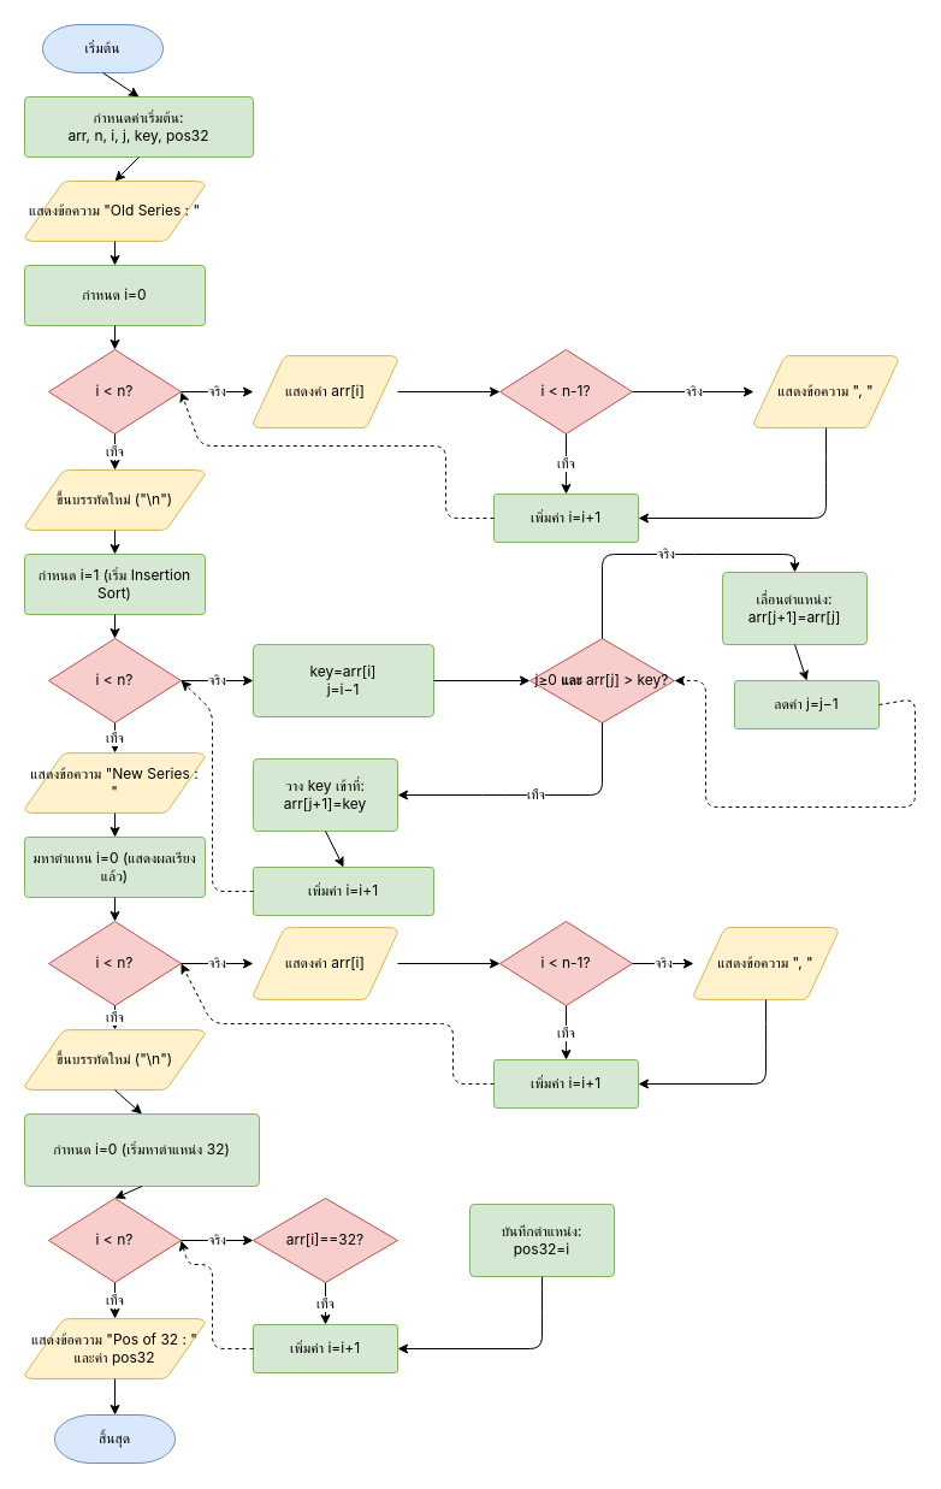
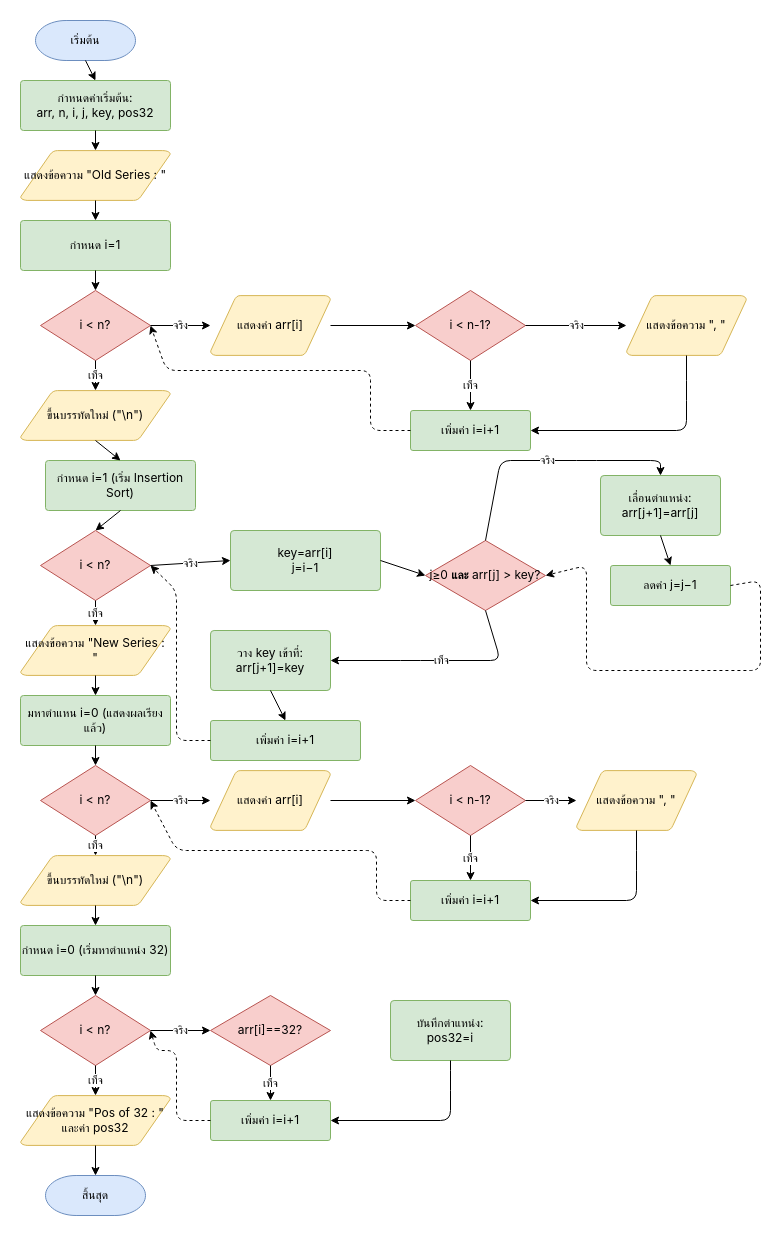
- <mxCell id="3" value="กำหนดค่าเริ่มต้น:&lt;br&gt;arr, n, i, j, key, pos32" style="shape=mxgraph.flowchart.process;whiteSpace=wrap;html=1;fontFamily=Inter;fillColor=#d5e8d4;strokeColor=#82b366;" parent="1" vertex="1"><mxGeometry x="20" y="80" width="190" height="50" as="geometry" /></mxCell>
+ <mxCell id="3" value="กำหนดค่าเริ่มต้น:&lt;br&gt;arr, n, i, j, key, pos32" style="shape=mxgraph.flowchart.process;whiteSpace=wrap;html=1;fontFamily=Inter;fillColor=#d5e8d4;strokeColor=#82b366;" parent="1" vertex="1"><mxGeometry x="20" y="80" width="150" height="50" as="geometry" /></mxCell>
- <mxCell id="5" value="กำหนด i=0" style="shape=mxgraph.flowchart.process;whiteSpace=wrap;html=1;fontFamily=Inter;fillColor=#d5e8d4;strokeColor=#82b366;" parent="1" vertex="1"><mxGeometry x="20" y="220" width="150" height="50" as="geometry" /></mxCell>
+ <mxCell id="5" value="กำหนด i=1" style="shape=mxgraph.flowchart.process;whiteSpace=wrap;html=1;fontFamily=Inter;fillColor=#d5e8d4;strokeColor=#82b366;" parent="1" vertex="1"><mxGeometry x="20" y="220" width="150" height="50" as="geometry" /></mxCell>
- <mxCell id="12" value="กำหนด i=1 (เริ่ม Insertion Sort)" style="shape=mxgraph.flowchart.process;whiteSpace=wrap;html=1;fontFamily=Inter;fillColor=#d5e8d4;strokeColor=#82b366;" parent="1" vertex="1"><mxGeometry x="20" y="460" width="150" height="50" as="geometry" /></mxCell>
+ <mxCell id="12" value="กำหนด i=1 (เริ่ม Insertion Sort)" style="shape=mxgraph.flowchart.process;whiteSpace=wrap;html=1;fontFamily=Inter;fillColor=#d5e8d4;strokeColor=#82b366;" parent="1" vertex="1"><mxGeometry x="45" y="460" width="150" height="50" as="geometry" /></mxCell>
- <mxCell id="14" value="key=arr[i]&lt;br&gt;j=i−1" style="shape=mxgraph.flowchart.process;whiteSpace=wrap;html=1;fontFamily=Inter;fillColor=#d5e8d4;strokeColor=#82b366;" parent="1" vertex="1"><mxGeometry x="210" y="535" width="150" height="60" as="geometry" /></mxCell>
+ <mxCell id="14" value="key=arr[i]&lt;br&gt;j=i−1" style="shape=mxgraph.flowchart.process;whiteSpace=wrap;html=1;fontFamily=Inter;fillColor=#d5e8d4;strokeColor=#82b366;" parent="1" vertex="1"><mxGeometry x="230" y="530" width="150" height="60" as="geometry" /></mxCell>
- <mxCell id="15" value="j≥0 &lt;b&gt;และ&lt;/b&gt; arr[j] &amp;gt; key?" style="shape=mxgraph.flowchart.decision;whiteSpace=wrap;html=1;fontFamily=Inter;fillColor=#f8cecc;strokeColor=#b85450;" parent="1" vertex="1"><mxGeometry x="440" y="530" width="120" height="70" as="geometry" /></mxCell>
+ <mxCell id="15" value="j≥0 &lt;b&gt;และ&lt;/b&gt; arr[j] &amp;gt; key?" style="shape=mxgraph.flowchart.decision;whiteSpace=wrap;html=1;fontFamily=Inter;fillColor=#f8cecc;strokeColor=#b85450;" parent="1" vertex="1"><mxGeometry x="425" y="540" width="120" height="70" as="geometry" /></mxCell>
- <mxCell id="28" value="กำหนด i=0 (เริ่มหาตำแหน่ง 32)" style="shape=mxgraph.flowchart.process;whiteSpace=wrap;html=1;fontFamily=Inter;fillColor=#d5e8d4;strokeColor=#82b366;" parent="1" vertex="1"><mxGeometry x="20" y="925" width="195" height="60" as="geometry" /></mxCell>
+ <mxCell id="28" value="กำหนด i=0 (เริ่มหาตำแหน่ง 32)" style="shape=mxgraph.flowchart.process;whiteSpace=wrap;html=1;fontFamily=Inter;fillColor=#d5e8d4;strokeColor=#82b366;" parent="1" vertex="1"><mxGeometry x="20" y="925" width="150" height="50" as="geometry" /></mxCell>
